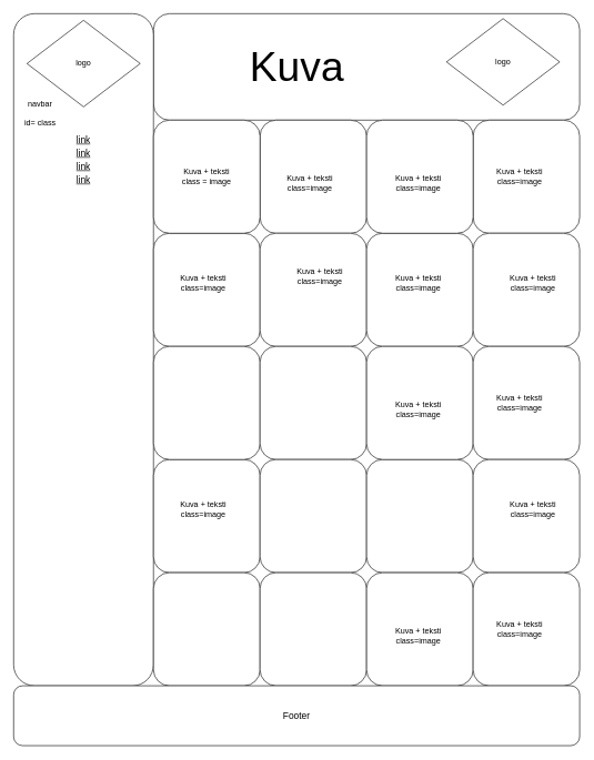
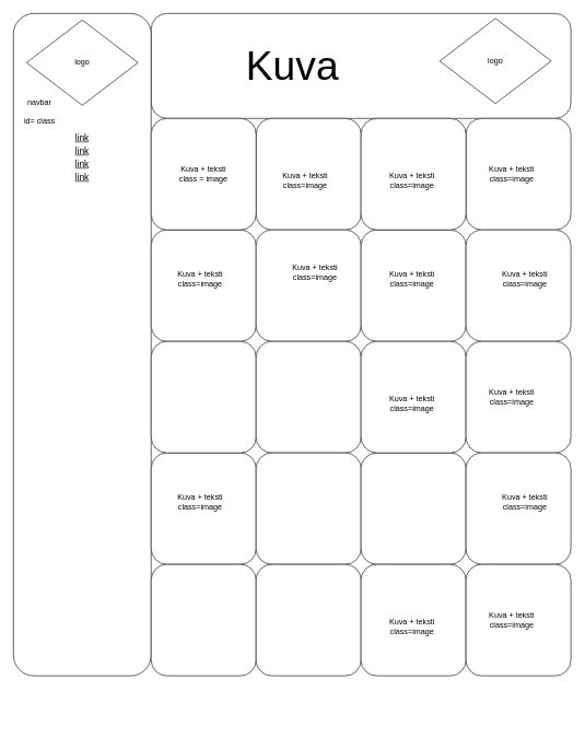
- <mxCell id="52" value="Footer" style="rounded=1;whiteSpace=wrap;html=1;fontSize=14;" vertex="1" parent="1"><mxGeometry y="1030" width="850" height="90" as="geometry" x="20" /></mxCell>
